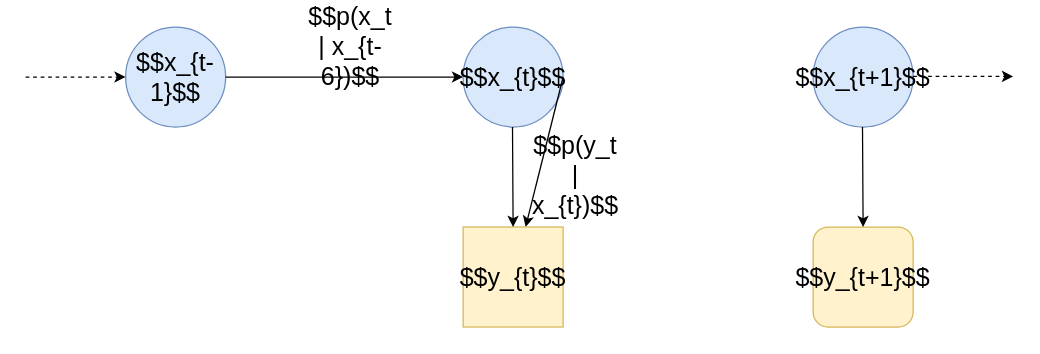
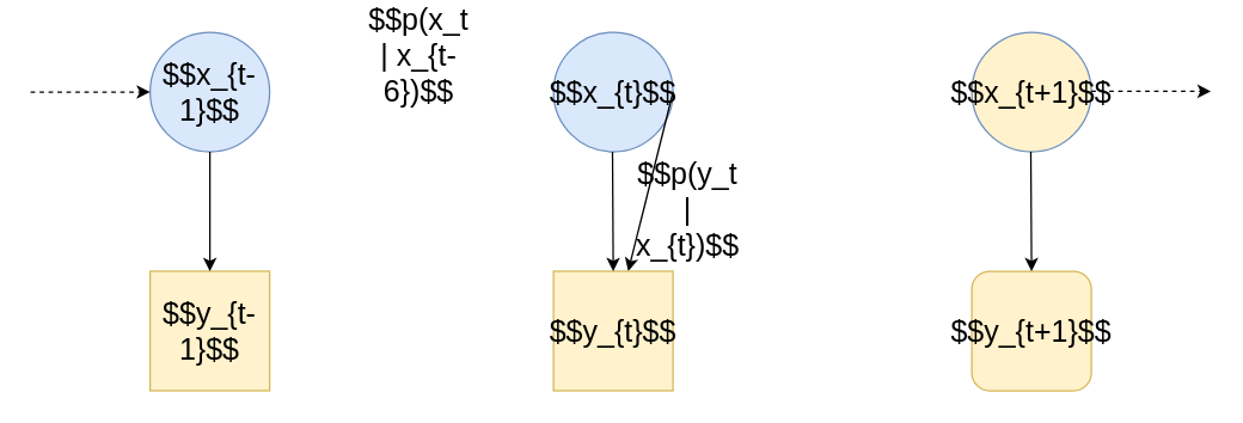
- <mxCell id="5" value="" style="endArrow=classic;html=1;rounded=0;fontSize=16;exitX=1;exitY=0.5;exitDx=0;exitDy=0;entryX=0;entryY=0.5;entryDx=0;entryDy=0;" parent="1" source="2" target="3" edge="1"><mxGeometry width="50" height="50" relative="1" as="geometry"><mxPoint x="330" y="660" as="sourcePoint" /><mxPoint x="380" y="610" as="targetPoint" /></mxGeometry></mxCell>
- <mxCell id="4" value="&lt;font style=&quot;font-size: 20px;&quot;&gt;$$x_{t+1}$$&lt;/font&gt;" style="ellipse;whiteSpace=wrap;html=1;aspect=fixed;fontFamily=Helvetica;fontSize=12;fontColor=default;align=center;strokeColor=#6c8ebf;fillColor=#dae8fc;" parent="1" vertex="1"><mxGeometry x="650" y="20" width="80" height="80" as="geometry" /></mxCell>
+ <mxCell id="4" value="&lt;font style=&quot;font-size: 20px;&quot;&gt;$$x_{t+1}$$&lt;/font&gt;" style="ellipse;whiteSpace=wrap;html=1;aspect=fixed;fontFamily=Helvetica;fontSize=12;fontColor=default;align=center;strokeColor=#6c8ebf;fillColor=#fff2cc;" parent="1" vertex="1"><mxGeometry x="650" y="20" width="80" height="80" as="geometry" /></mxCell>
+ <mxCell id="10" value="" style="endArrow=classic;html=1;rounded=0;fontSize=16;exitX=0.5;exitY=1;exitDx=0;exitDy=0;" parent="1" source="2" target="7" edge="1"><mxGeometry width="50" height="50" relative="1" as="geometry"><mxPoint x="330" y="670" as="sourcePoint" /><mxPoint x="380" y="620" as="targetPoint" /></mxGeometry></mxCell>
+ <mxCell id="7" value="&lt;font style=&quot;font-size: 20px;&quot;&gt;$$y_{t-1}$$&lt;/font&gt;" style="whiteSpace=wrap;html=1;aspect=fixed;fontFamily=Helvetica;fontSize=16;fontColor=default;align=center;strokeColor=#d6b656;fillColor=#fff2cc;" parent="1" vertex="1"><mxGeometry x="100" y="180" width="80" height="80" as="geometry" /></mxCell>
